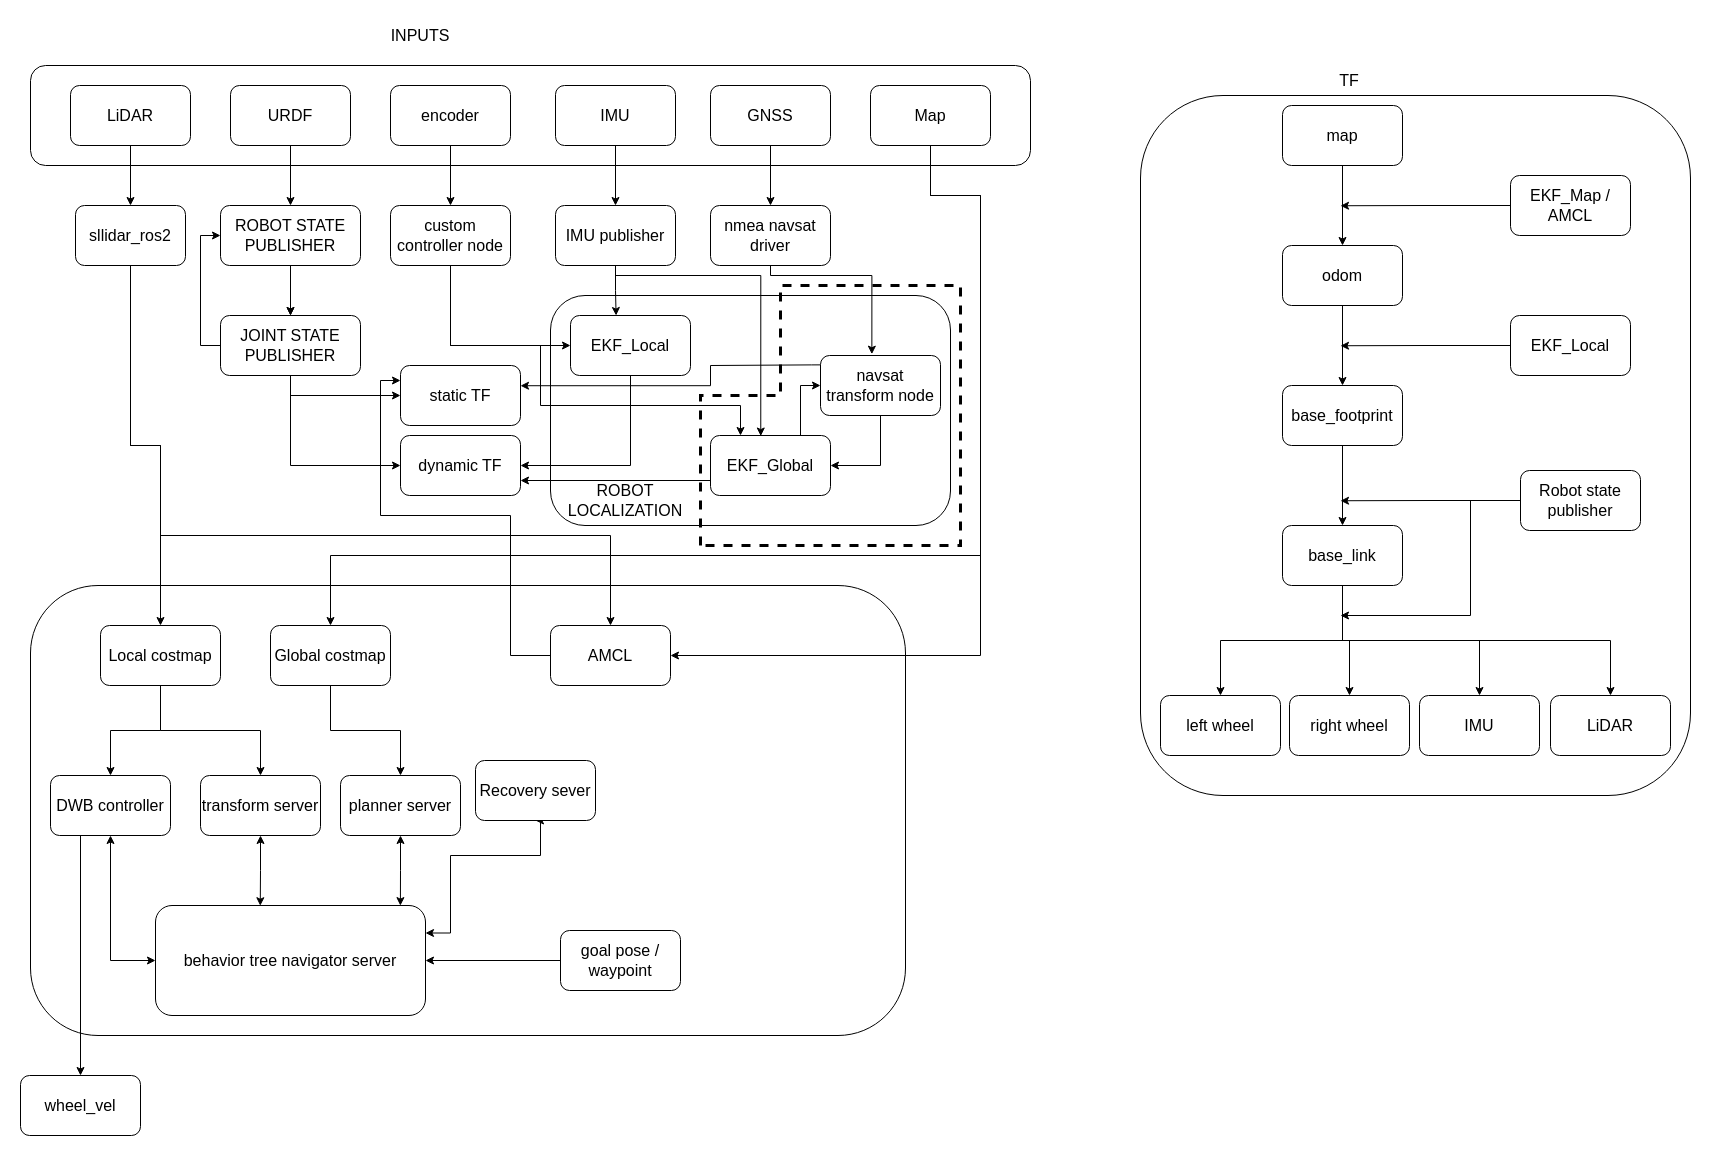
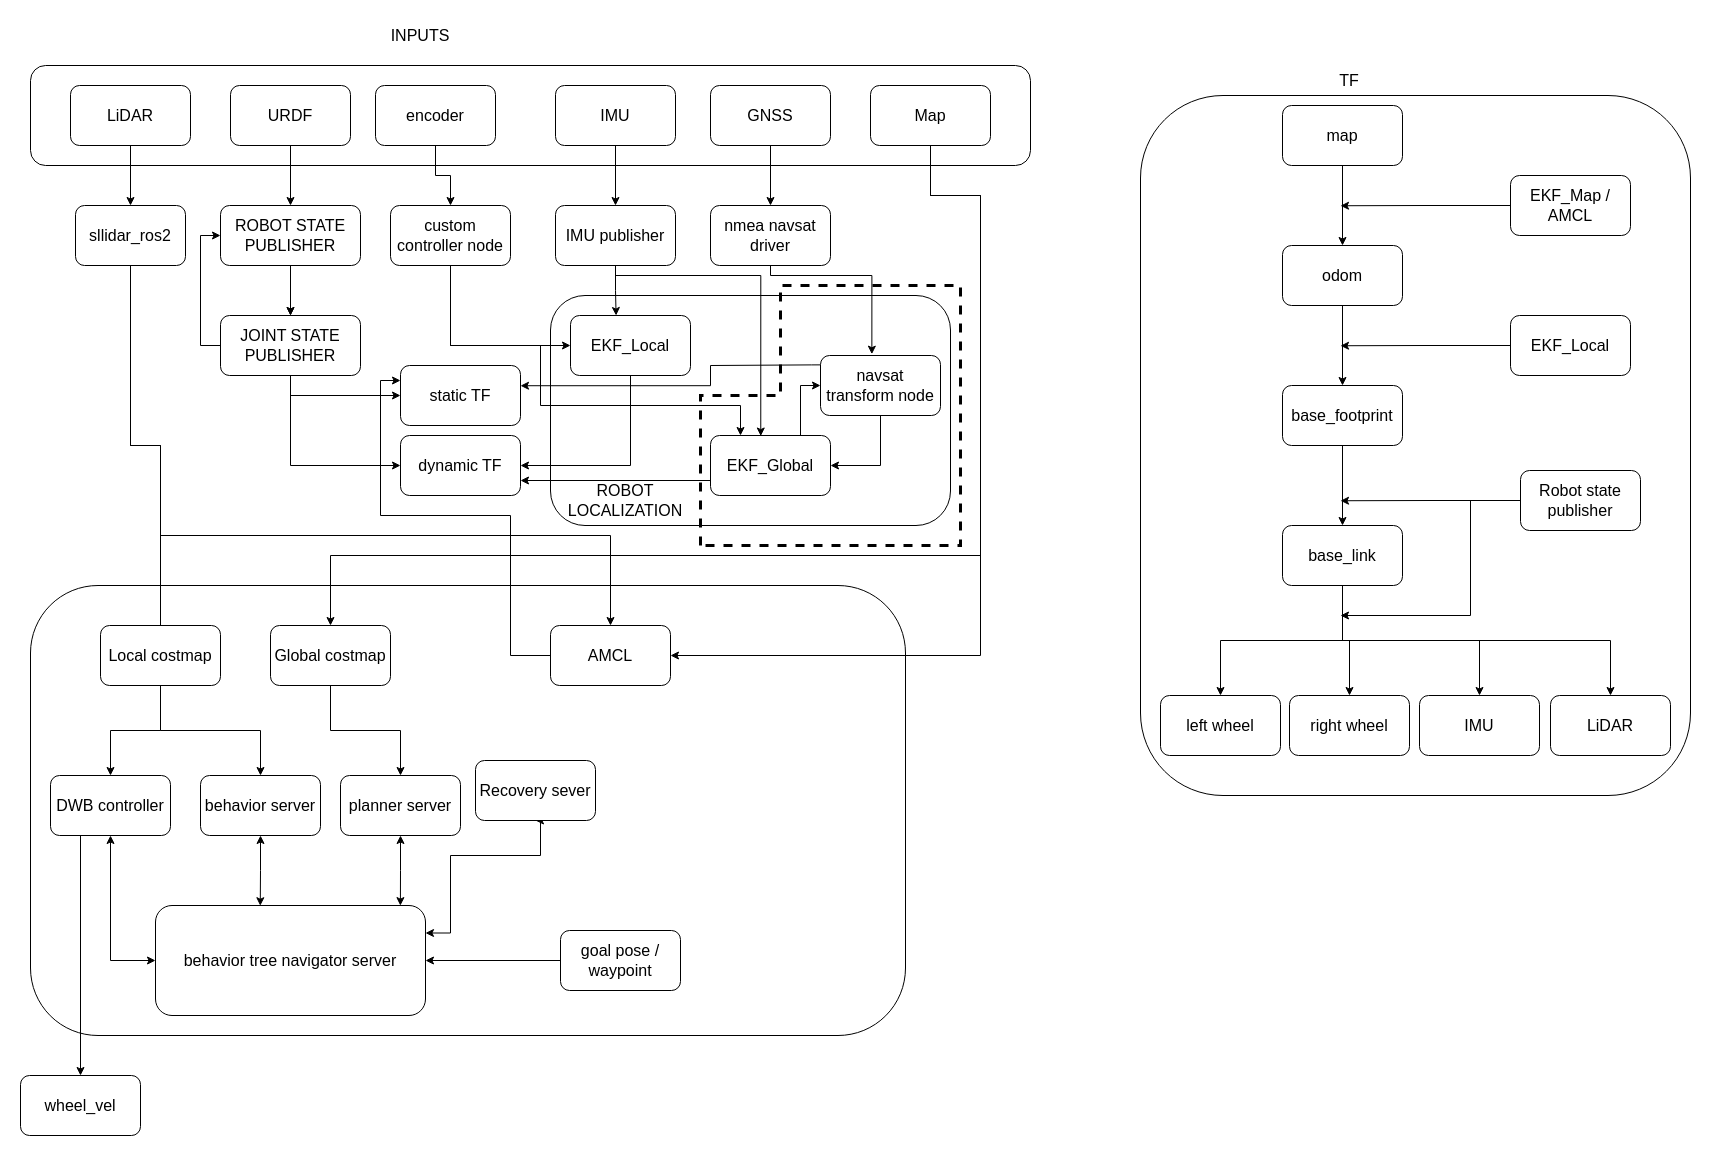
- <mxCell id="5" value="encoder" style="rounded=1;whiteSpace=wrap;html=1;fontSize=16;" vertex="1" parent="1"><mxGeometry x="390" y="85" width="120" height="60" as="geometry" /></mxCell>
+ <mxCell id="5" value="encoder" style="rounded=1;whiteSpace=wrap;html=1;fontSize=16;" vertex="1" parent="1"><mxGeometry x="375" y="85" width="120" height="60" as="geometry" /></mxCell>
- <mxCell id="69" style="edgeStyle=orthogonalEdgeStyle;rounded=0;orthogonalLoop=1;jettySize=auto;html=1;exitX=0.5;exitY=1;exitDx=0;exitDy=0;entryX=0.5;entryY=0;entryDx=0;entryDy=0;fontSize=16;" edge="1" parent="1" source="26" target="65"><mxGeometry relative="1" as="geometry"><mxPoint x="130" y="425" as="targetPoint" /></mxGeometry></mxCell>
+ <mxCell id="69" style="edgeStyle=orthogonalEdgeStyle;rounded=0;orthogonalLoop=1;jettySize=auto;html=1;exitX=0.5;exitY=1;exitDx=0;exitDy=0;entryX=0.5;entryY=0;entryDx=0;entryDy=0;fontSize=16;endArrow=none;" edge="1" parent="1" source="26" target="65"><mxGeometry relative="1" as="geometry"><mxPoint x="130" y="425" as="targetPoint" /></mxGeometry></mxCell>
- <mxCell id="78" value="transform server" style="rounded=1;whiteSpace=wrap;html=1;fontSize=16;" vertex="1" parent="1"><mxGeometry x="200" y="775" width="120" height="60" as="geometry" /></mxCell>
+ <mxCell id="78" value="behavior server" style="rounded=1;whiteSpace=wrap;html=1;fontSize=16;" vertex="1" parent="1"><mxGeometry x="200" y="775" width="120" height="60" as="geometry" /></mxCell>
